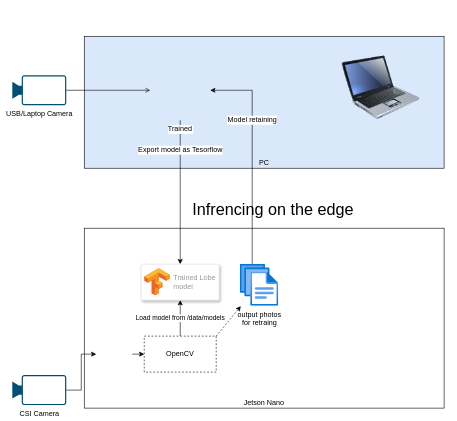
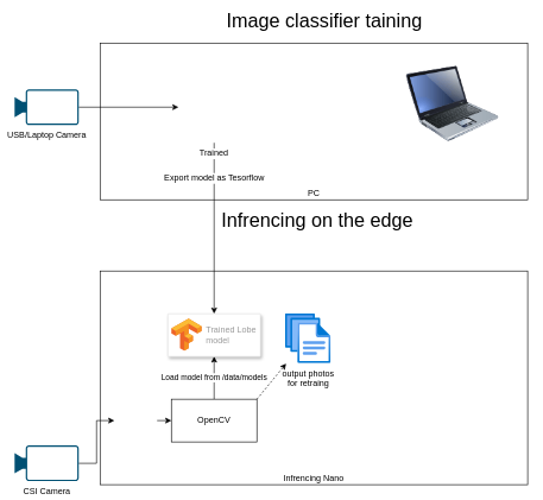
+ <mxCell id="17" value="Image classifier taining" style="text;html=1;strokeColor=none;fillColor=none;align=center;verticalAlign=middle;whiteSpace=wrap;rounded=0;fontSize=27;" vertex="1" parent="1"><mxGeometry x="310" y="20" width="290" height="20" as="geometry" /></mxCell>
- <mxCell id="14" value="" style="edgeStyle=orthogonalEdgeStyle;rounded=0;orthogonalLoop=1;jettySize=auto;html=1;entryX=0;entryY=0.5;entryDx=0;entryDy=0;endArrow=open;" edge="1" parent="1" source="15" target="9"><mxGeometry relative="1" as="geometry" /></mxCell>
+ <mxCell id="14" value="" style="edgeStyle=orthogonalEdgeStyle;rounded=0;orthogonalLoop=1;jettySize=auto;html=1;entryX=0;entryY=0.5;entryDx=0;entryDy=0;" edge="1" parent="1" source="15" target="9"><mxGeometry relative="1" as="geometry" /></mxCell>
- <mxCell id="18" value="Model retaining" style="edgeStyle=orthogonalEdgeStyle;rounded=0;orthogonalLoop=1;jettySize=auto;html=1;fontSize=12;entryX=1;entryY=0.5;entryDx=0;entryDy=0;" edge="1" parent="1" source="19" target="9"><mxGeometry x="0.333" relative="1" as="geometry"><Array as="points"><mxPoint x="420" y="150" /></Array><mxPoint as="offset" /></mxGeometry></mxCell>
- <mxCell id="2" value="PC" style="rounded=0;whiteSpace=wrap;html=1;verticalAlign=bottom;fillColor=#dae8fc;" vertex="1" parent="1"><mxGeometry x="140" y="60" width="600" height="220" as="geometry" /></mxCell>
+ <mxCell id="2" value="PC" style="rounded=0;whiteSpace=wrap;html=1;verticalAlign=bottom;" vertex="1" parent="1"><mxGeometry x="140" y="60" width="600" height="220" as="geometry" /></mxCell>
- <mxCell id="16" value="Infrencing on the edge" style="text;html=1;strokeColor=none;fillColor=none;align=center;verticalAlign=middle;whiteSpace=wrap;rounded=0;fontSize=27;" vertex="1" parent="1"><mxGeometry x="310" y="340" width="290" height="20" as="geometry" /></mxCell>
+ <mxCell id="16" value="Infrencing on the edge" style="text;html=1;strokeColor=none;fillColor=none;align=center;verticalAlign=middle;whiteSpace=wrap;rounded=0;fontSize=27;" vertex="1" parent="1"><mxGeometry x="300" y="300" width="290" height="20" as="geometry" /></mxCell>
- <mxCell id="7" value="OpenCV" style="rounded=0;whiteSpace=wrap;html=1;dashed=1;" vertex="1" parent="1"><mxGeometry x="240" y="560" width="120" height="60" as="geometry" /></mxCell>
+ <mxCell id="7" value="OpenCV" style="rounded=0;whiteSpace=wrap;html=1;" vertex="1" parent="1"><mxGeometry x="240" y="560" width="120" height="60" as="geometry" /></mxCell>
- <mxCell id="3" value="Jetson Nano" style="rounded=0;whiteSpace=wrap;html=1;verticalAlign=bottom;" vertex="1" parent="1"><mxGeometry x="140" y="380" width="600" height="300" as="geometry" /></mxCell>
+ <mxCell id="3" value="Infrencing Nano" style="rounded=0;whiteSpace=wrap;html=1;verticalAlign=bottom;" vertex="1" parent="1"><mxGeometry x="140" y="380" width="600" height="300" as="geometry" /></mxCell>
